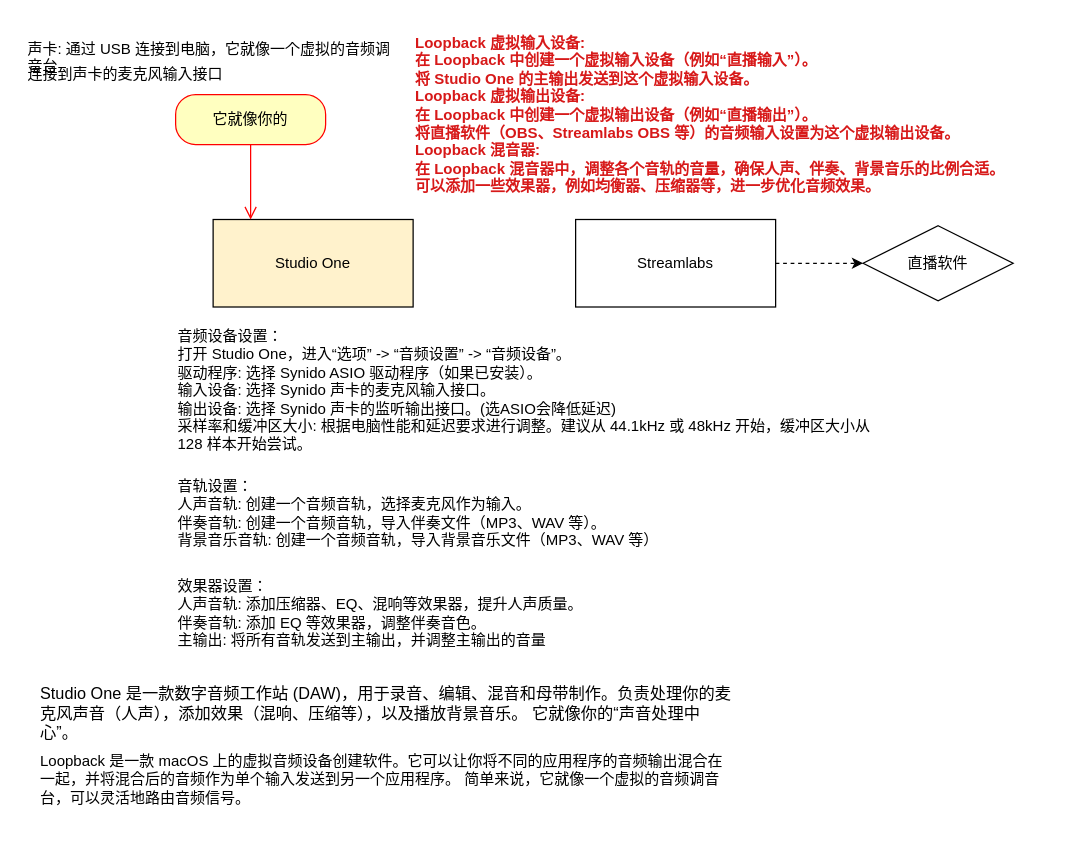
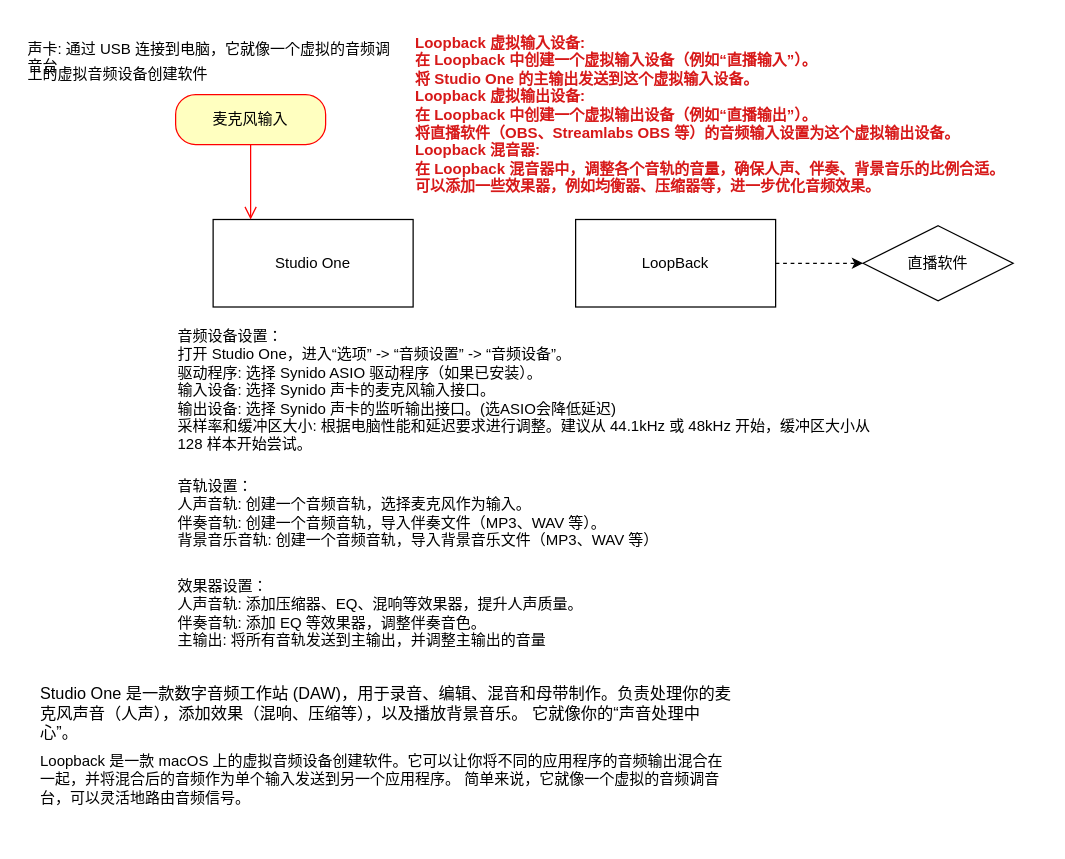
- <mxCell id="10" value="连接到声卡的麦克风输入接口" style="text;whiteSpace=wrap;" vertex="1" parent="1"><mxGeometry x="20" y="45" width="190" height="40" as="geometry" /></mxCell>
+ <mxCell id="10" value="上的虚拟音频设备创建软件" style="text;whiteSpace=wrap;" vertex="1" parent="1"><mxGeometry x="20" y="45" width="190" height="40" as="geometry" /></mxCell>
- <mxCell id="8" value="它就像你的" style="rounded=1;whiteSpace=wrap;html=1;arcSize=40;fontColor=#000000;fillColor=#ffffc0;strokeColor=#ff0000;" vertex="1" parent="1"><mxGeometry x="140" y="75" width="120" height="40" as="geometry" /></mxCell>
+ <mxCell id="8" value="麦克风输入" style="rounded=1;whiteSpace=wrap;html=1;arcSize=40;fontColor=#000000;fillColor=#ffffc0;strokeColor=#ff0000;" vertex="1" parent="1"><mxGeometry x="140" y="75" width="120" height="40" as="geometry" /></mxCell>
- <mxCell id="2" value="Studio One" style="rounded=0;whiteSpace=wrap;html=1;fillColor=#fff2cc;" vertex="1" parent="1"><mxGeometry x="170" y="175" width="160" height="70" as="geometry" /></mxCell>
+ <mxCell id="2" value="Studio One" style="rounded=0;whiteSpace=wrap;html=1;" vertex="1" parent="1"><mxGeometry x="170" y="175" width="160" height="70" as="geometry" /></mxCell>
- <mxCell id="4" value="Streamlabs" style="rounded=0;whiteSpace=wrap;html=1;" vertex="1" parent="1"><mxGeometry x="460" y="175" width="160" height="70" as="geometry" /></mxCell>
+ <mxCell id="4" value="LoopBack" style="rounded=0;whiteSpace=wrap;html=1;" vertex="1" parent="1"><mxGeometry x="460" y="175" width="160" height="70" as="geometry" /></mxCell>
